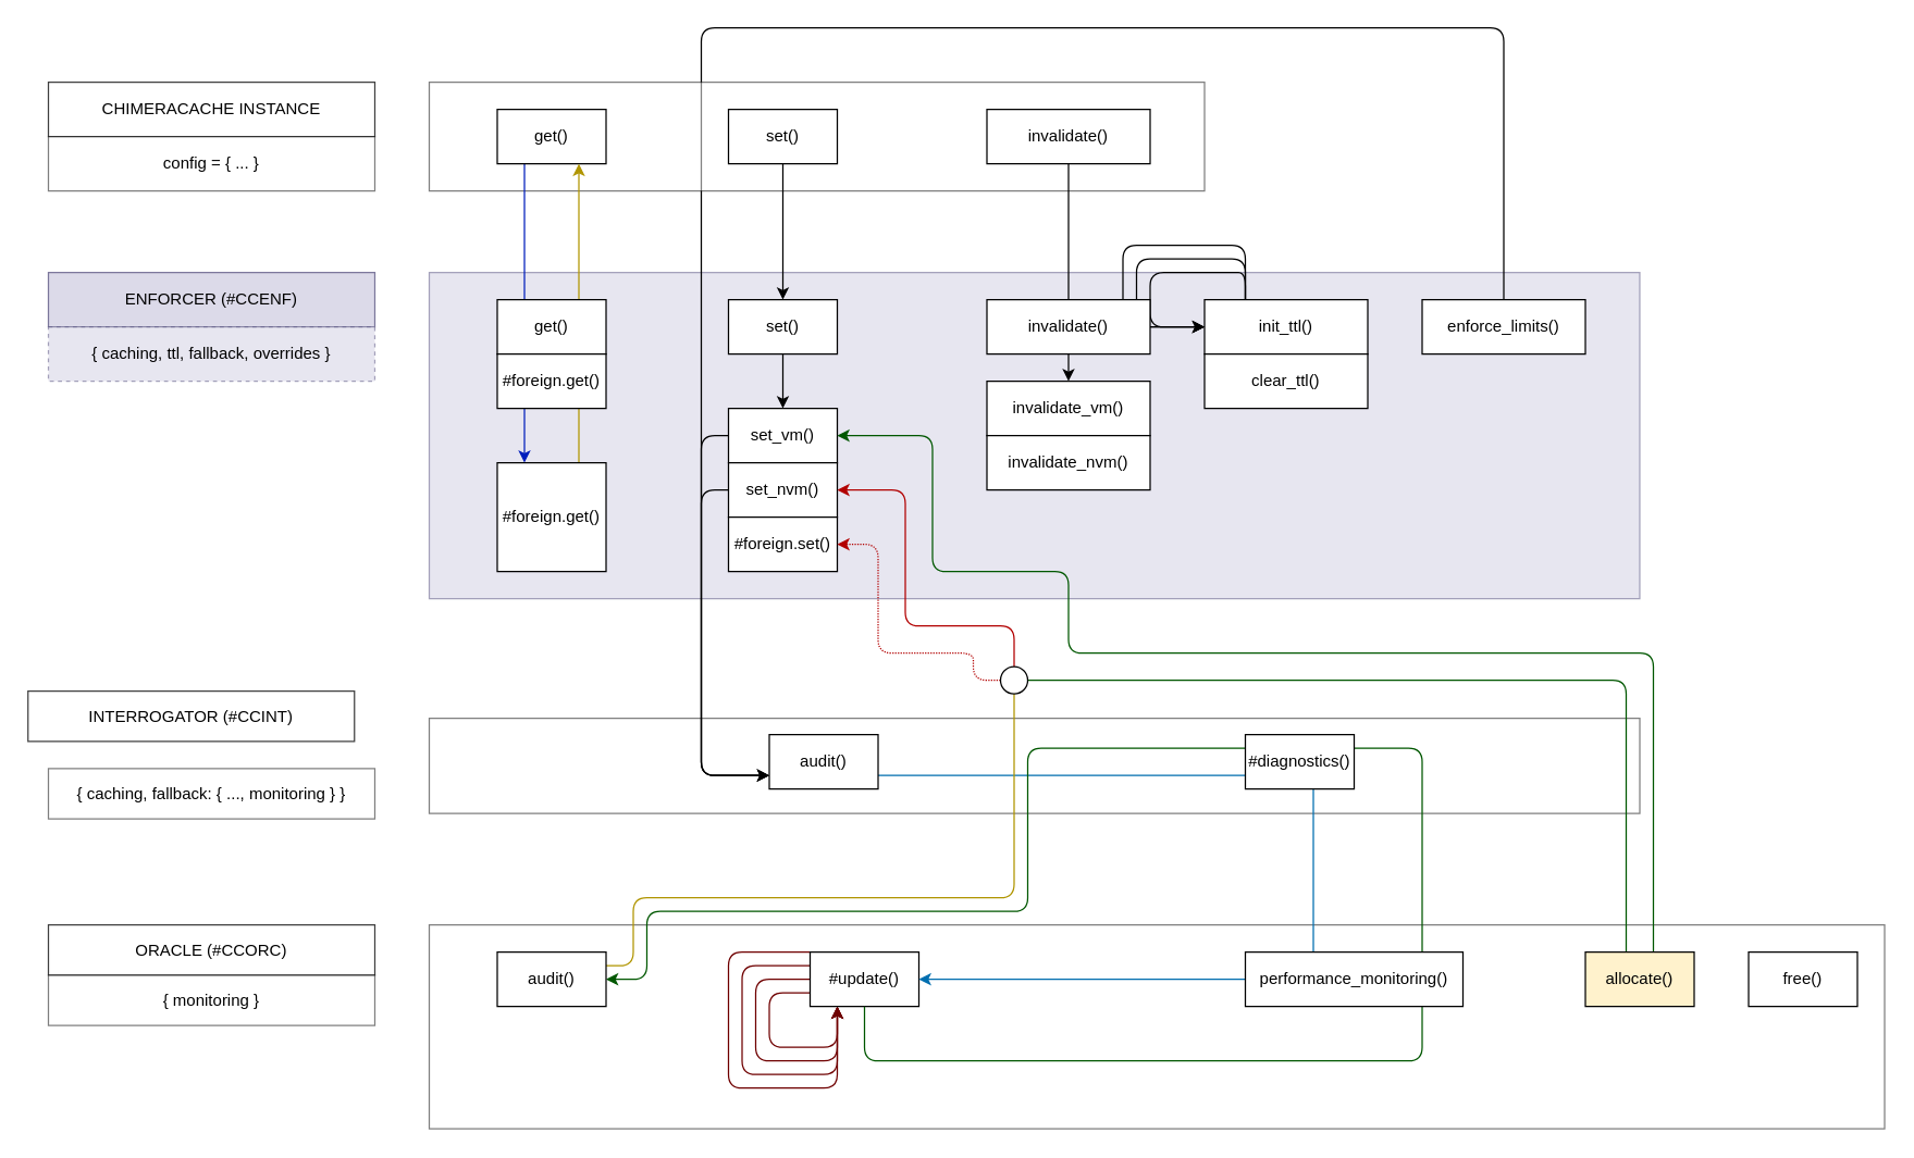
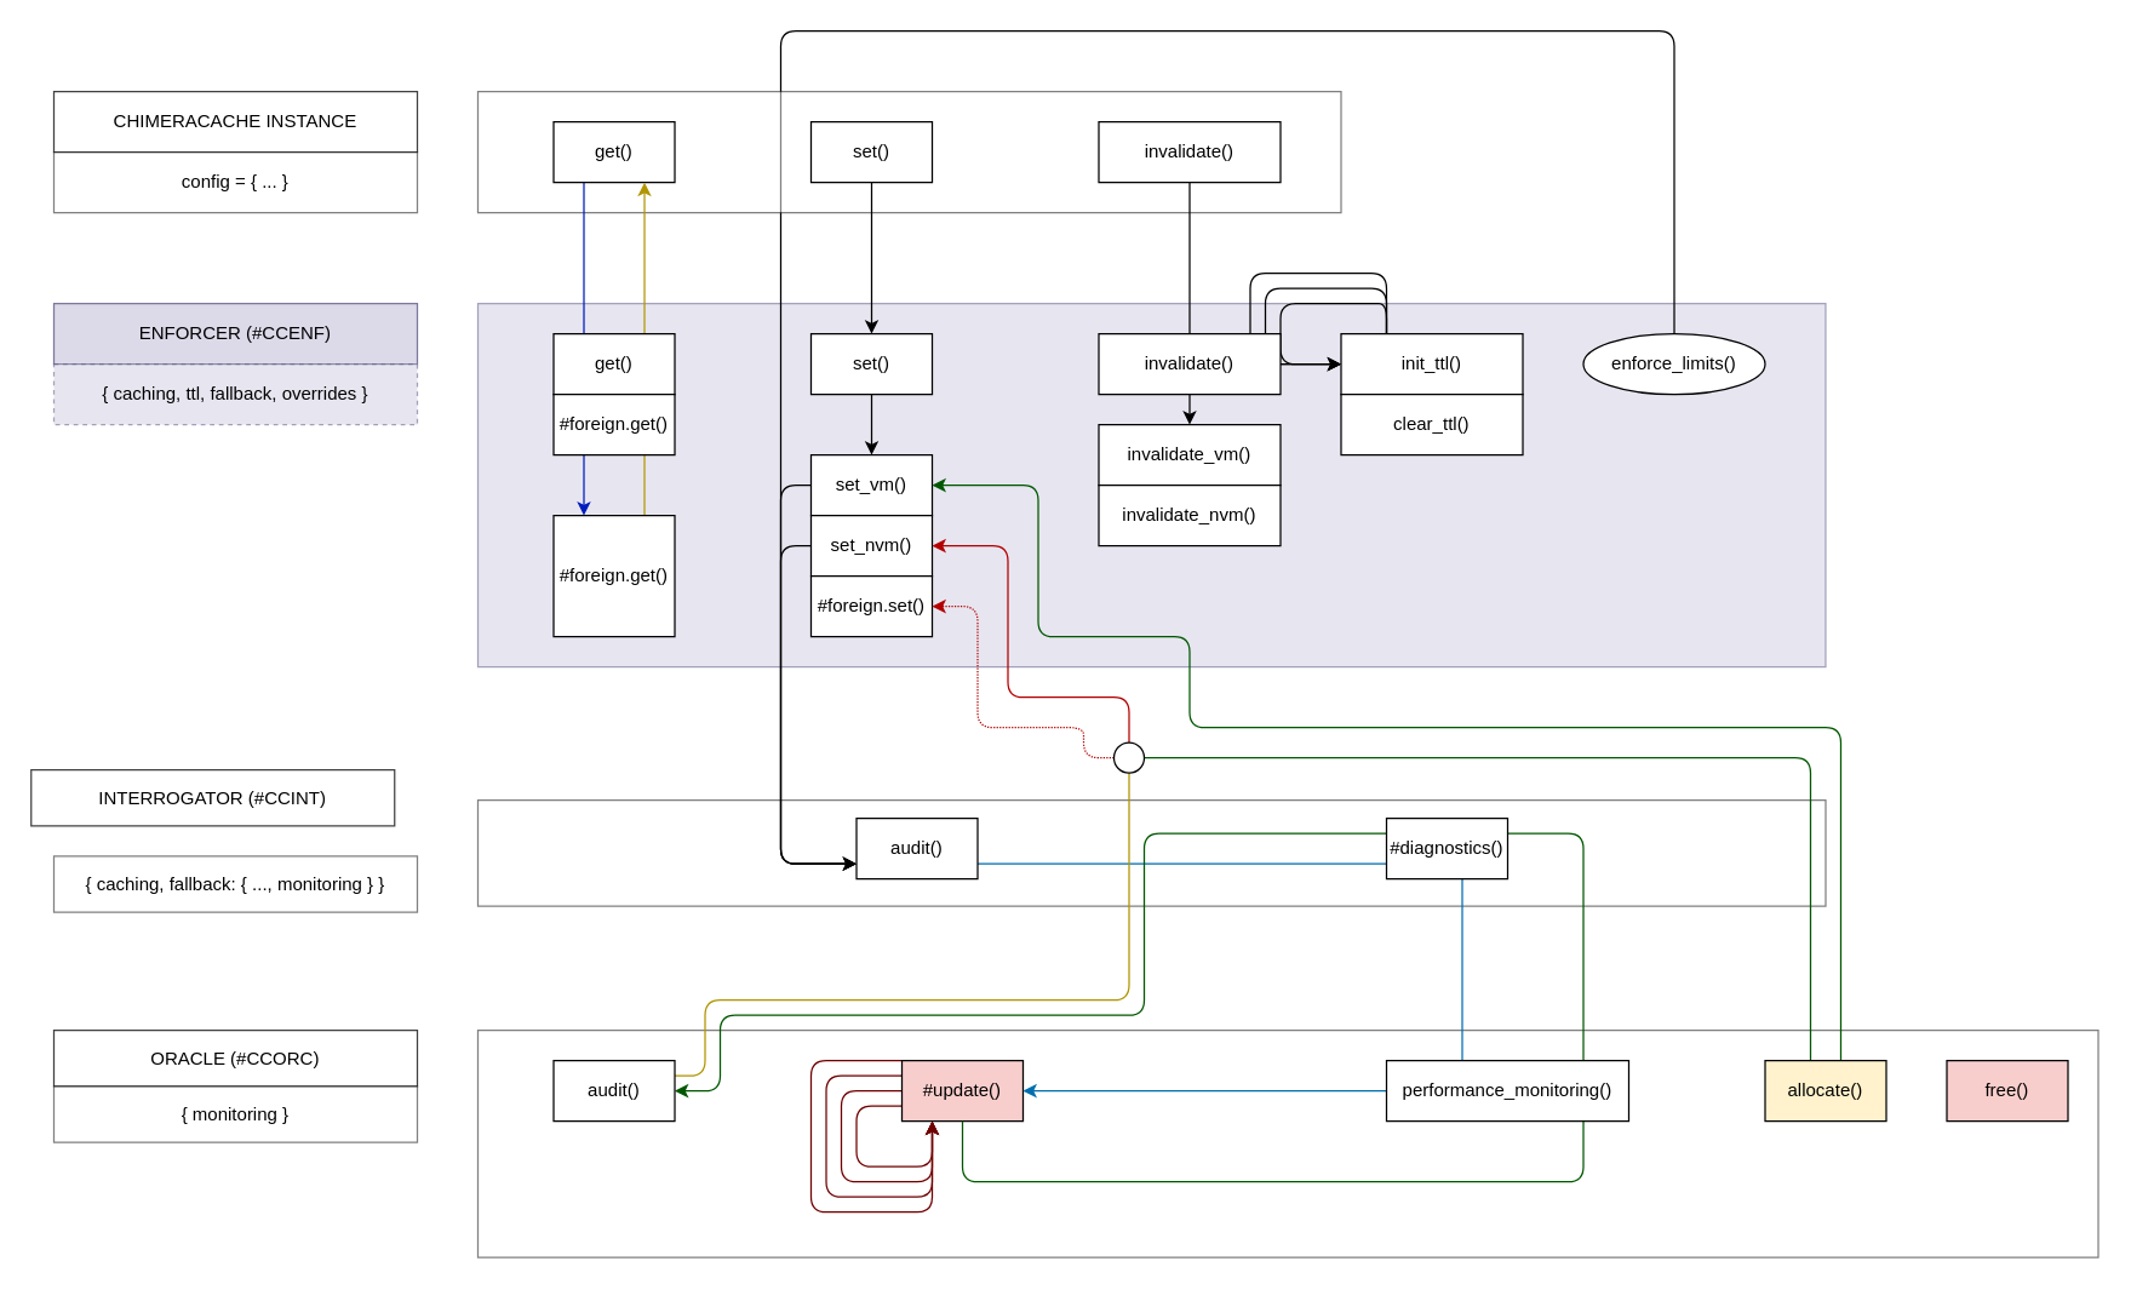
- <mxCell id="30" value="enforce_limits()" style="whiteSpace=wrap;html=1;" parent="1" vertex="1"><mxGeometry x="1045" y="220" width="120" height="40" as="geometry" /></mxCell>
+ <mxCell id="30" value="enforce_limits()" style="ellipse;whiteSpace=wrap;html=1;" parent="1" vertex="1"><mxGeometry x="1045" y="220" width="120" height="40" as="geometry" /></mxCell>
- <mxCell id="37" value="#update()" style="whiteSpace=wrap;html=1;rotation=0;" parent="1" vertex="1"><mxGeometry x="595" y="700" width="80" height="40" as="geometry" /></mxCell>
+ <mxCell id="37" value="#update()" style="whiteSpace=wrap;html=1;rotation=0;fillColor=#f8cecc;" parent="1" vertex="1"><mxGeometry x="595" y="700" width="80" height="40" as="geometry" /></mxCell>
- <mxCell id="47" value="free()" style="whiteSpace=wrap;html=1;rotation=0;" parent="1" vertex="1"><mxGeometry x="1285" y="700" width="80" height="40" as="geometry" /></mxCell>
+ <mxCell id="47" value="free()" style="whiteSpace=wrap;html=1;rotation=0;fillColor=#f8cecc;" parent="1" vertex="1"><mxGeometry x="1285" y="700" width="80" height="40" as="geometry" /></mxCell>
